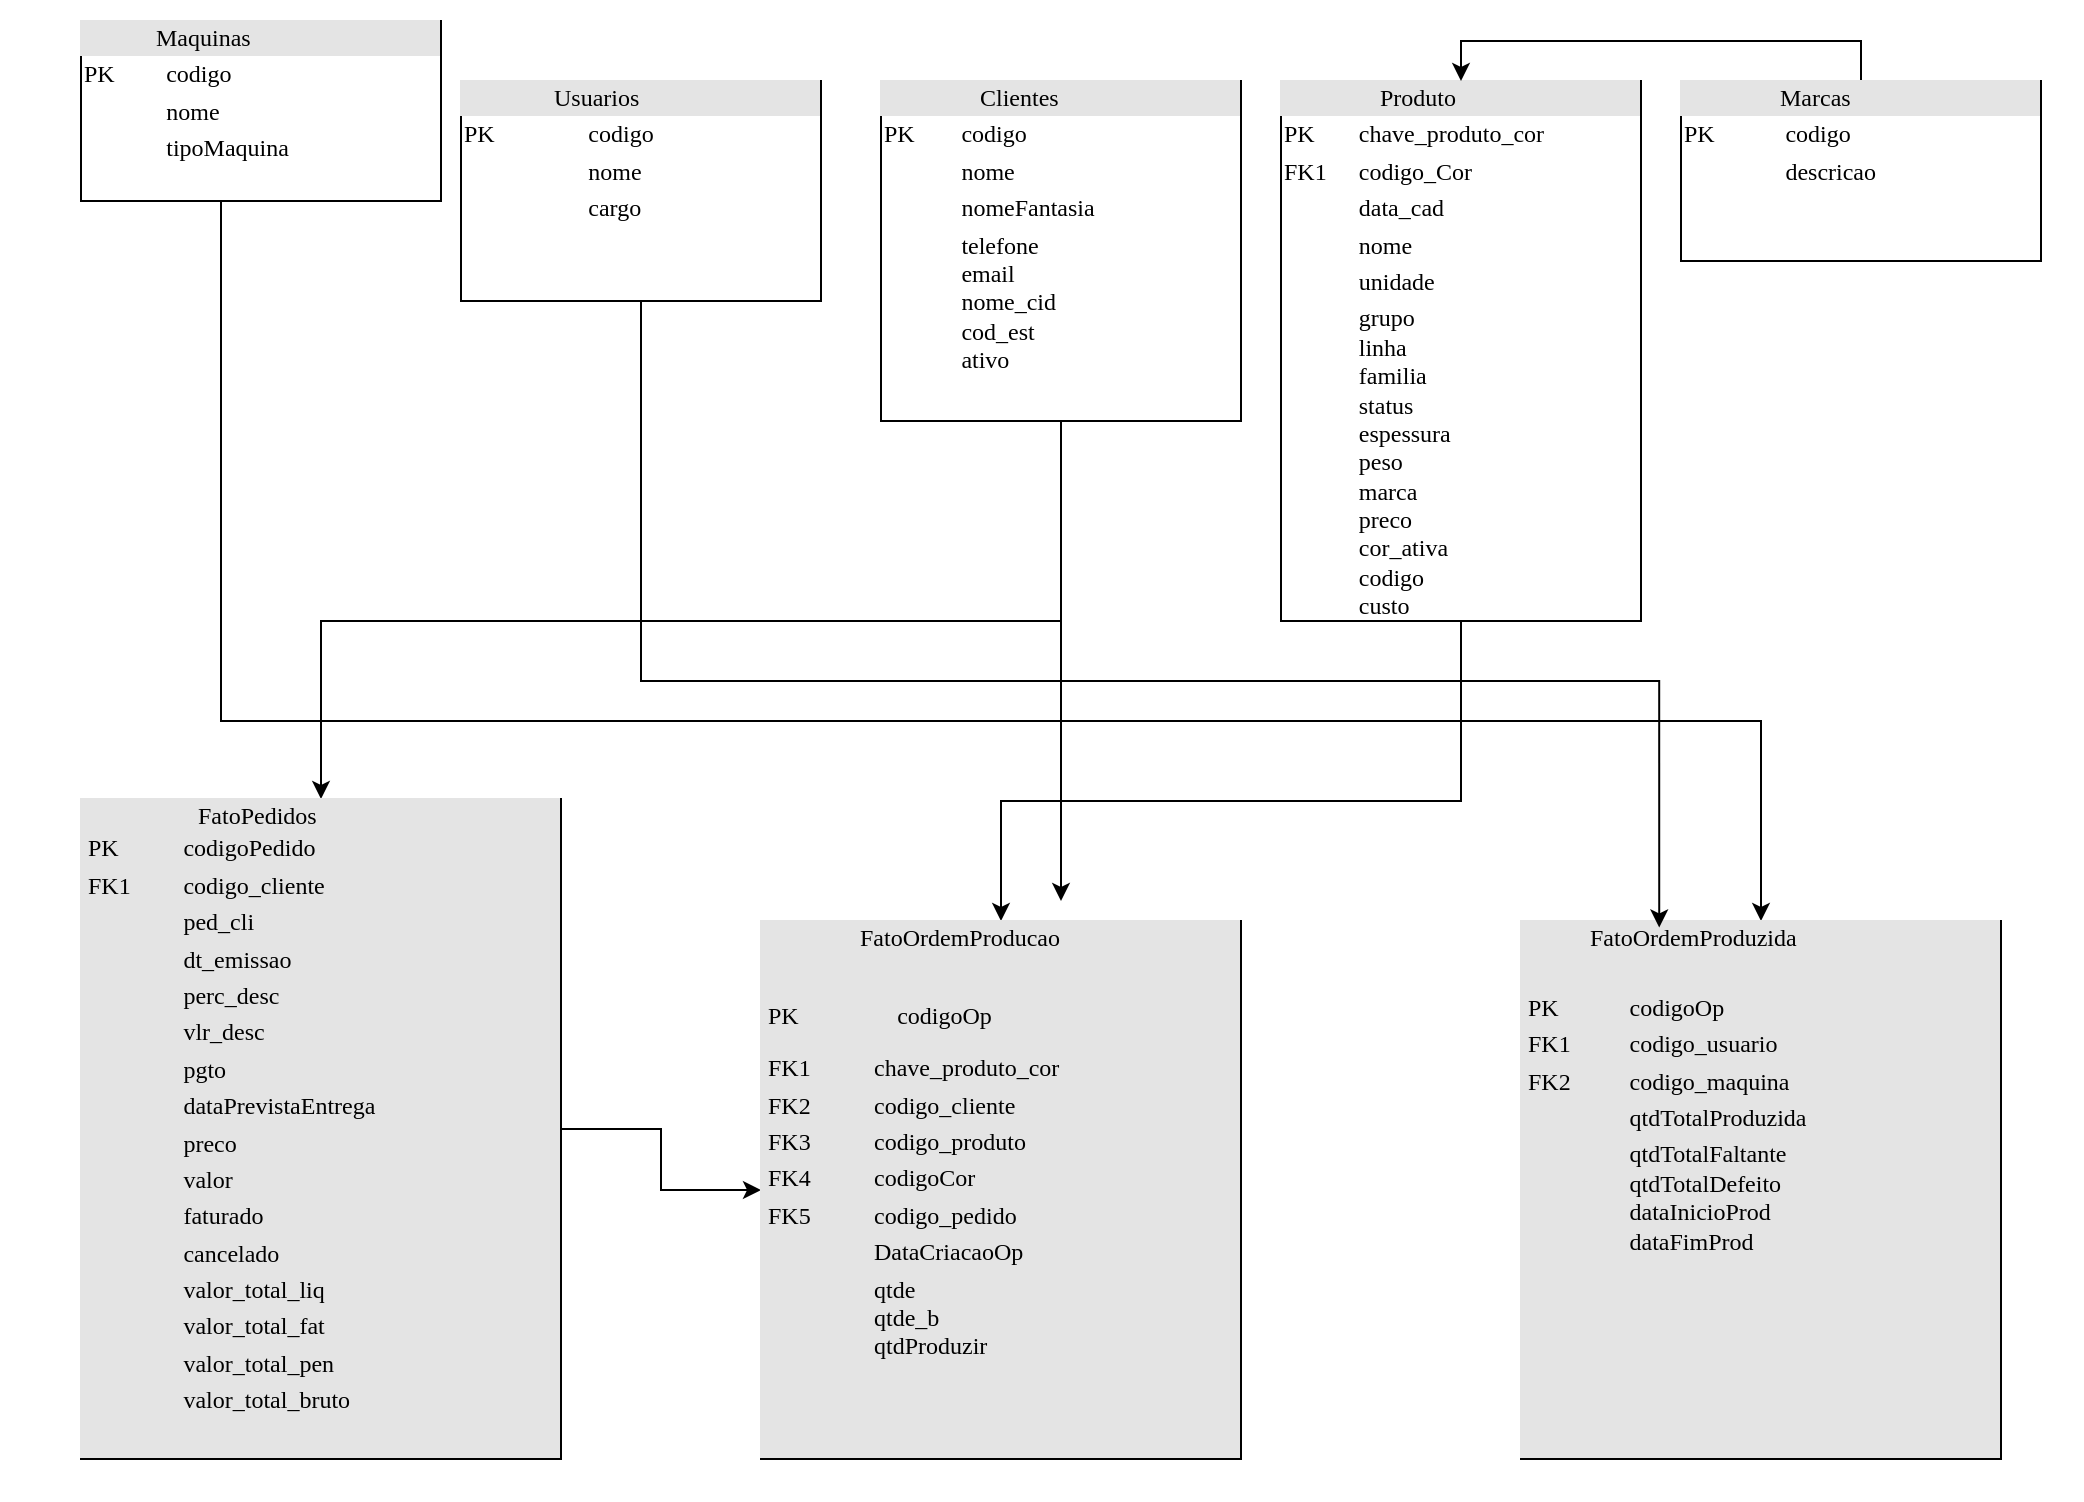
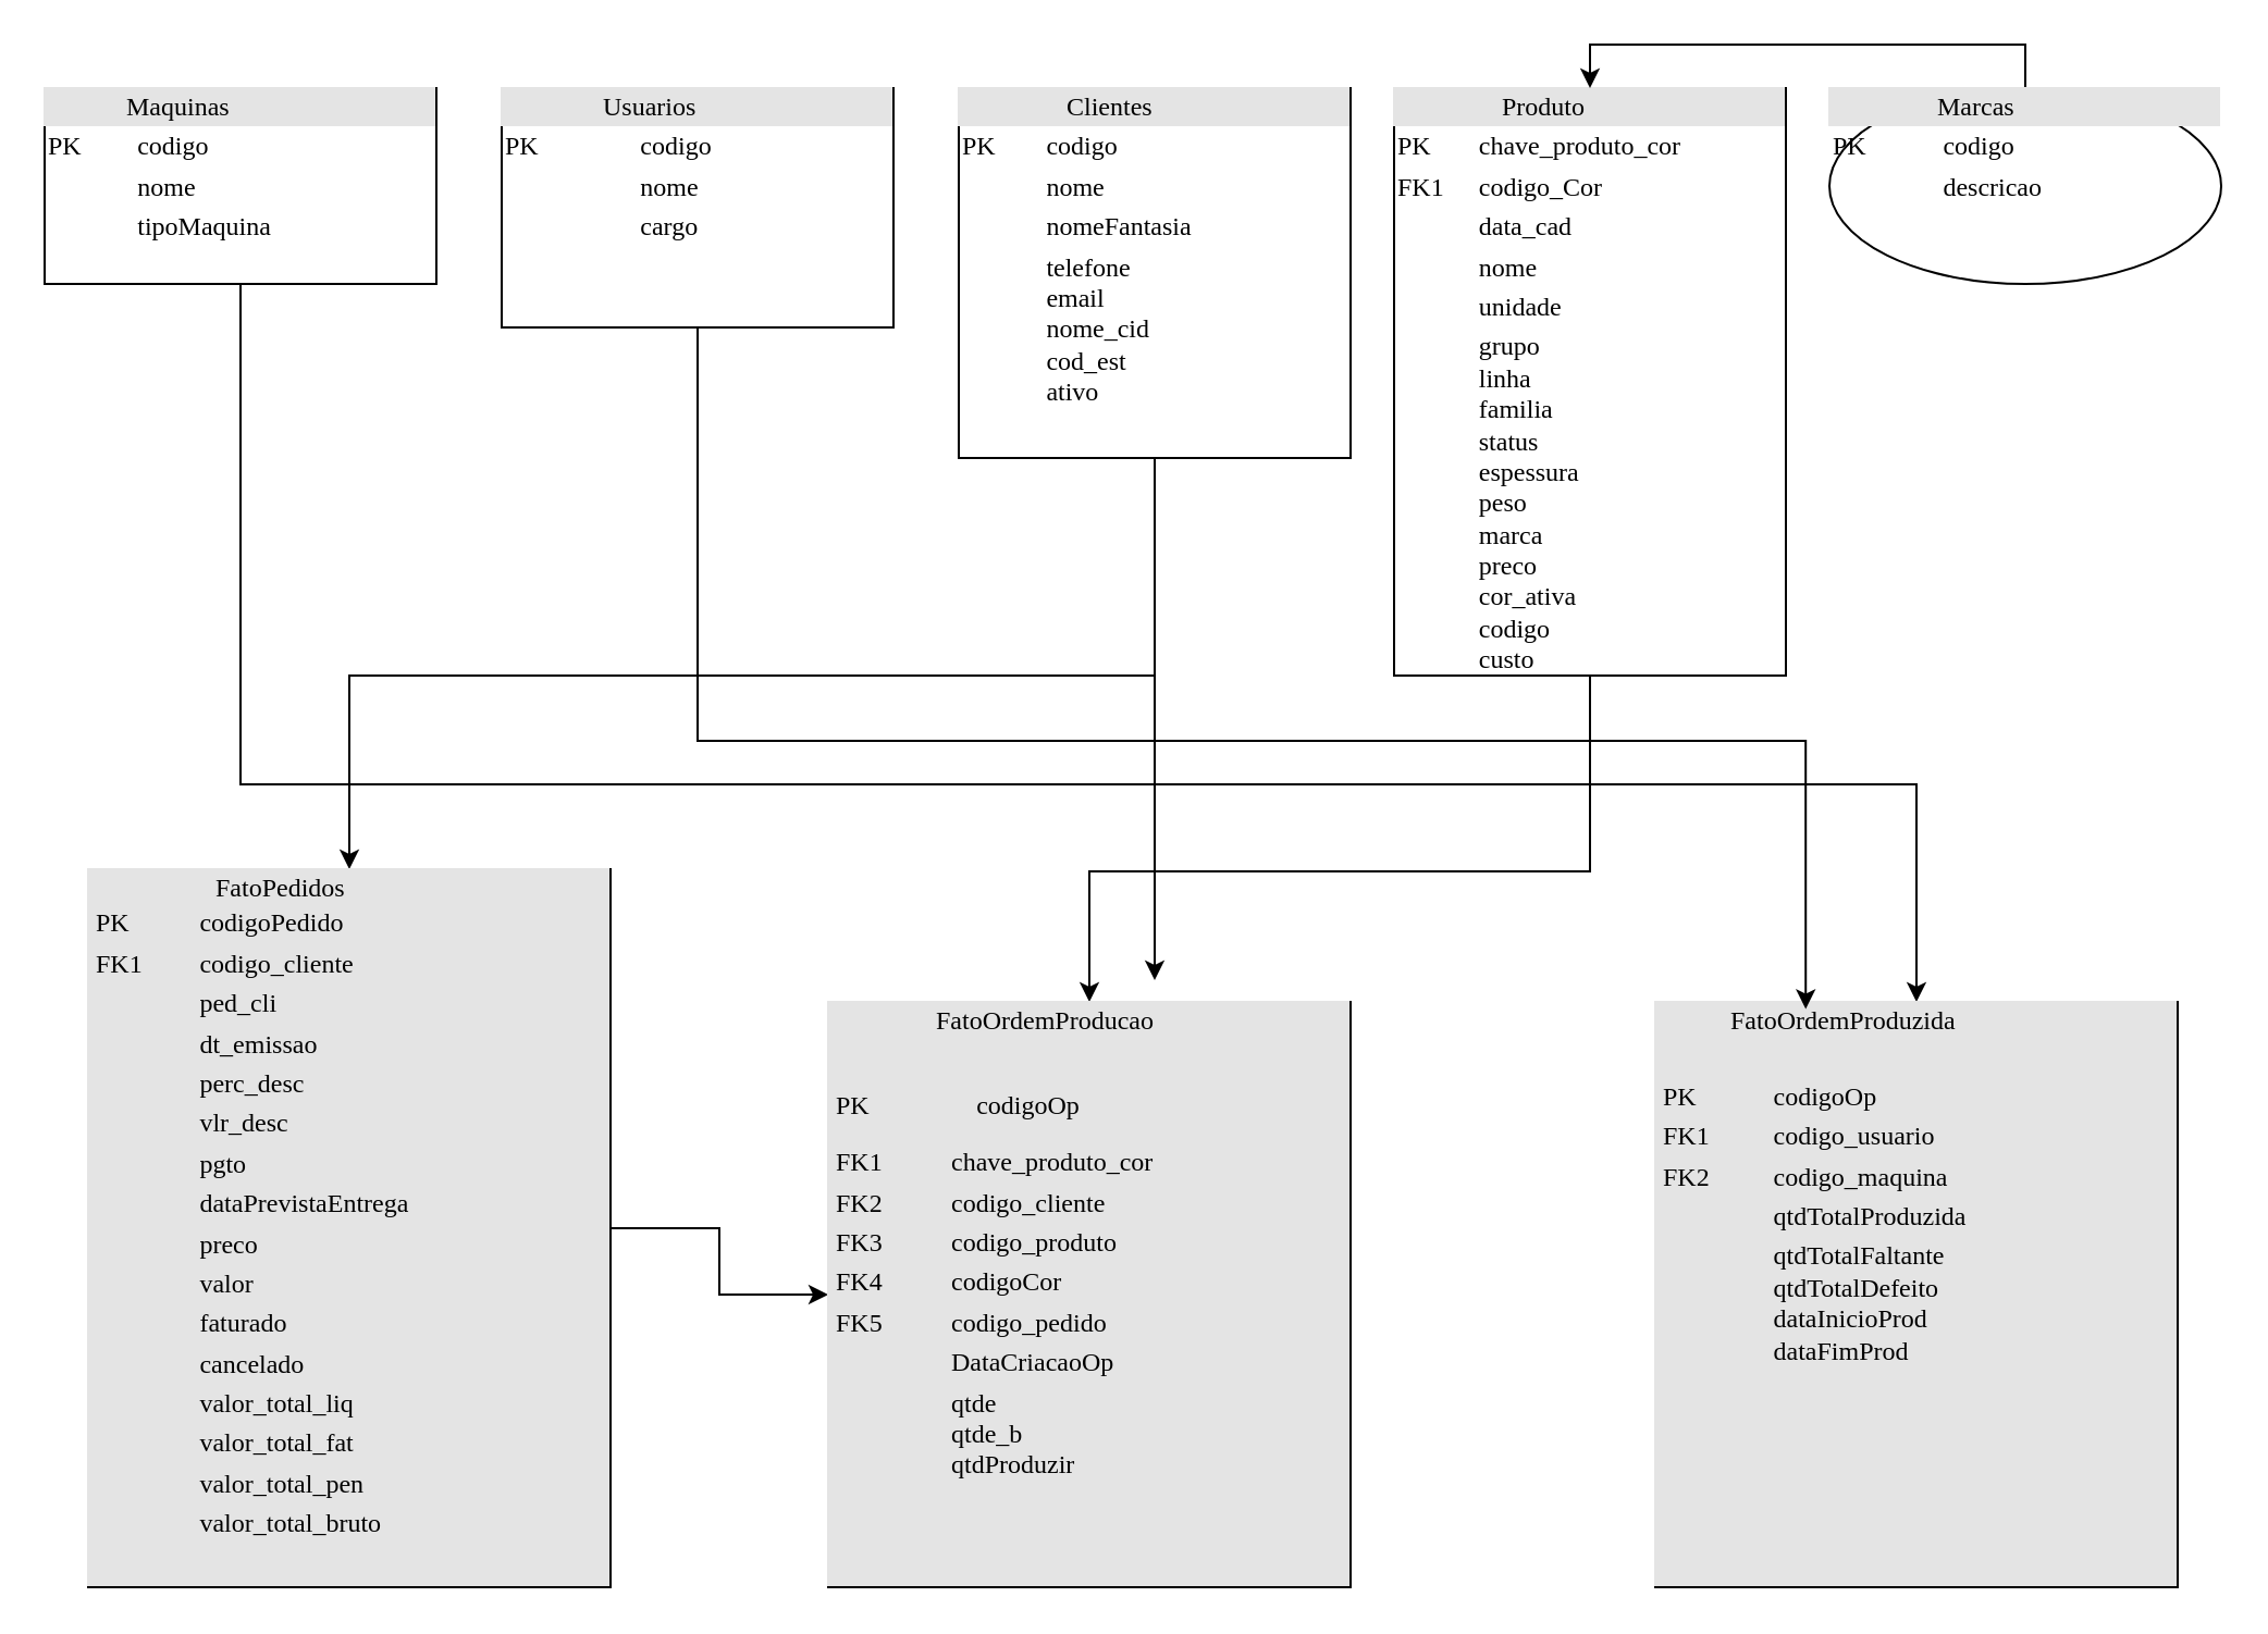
- <mxCell id="3" value="&lt;div style=&quot;box-sizing: border-box; width: 100%; background: rgb(228, 228, 228); padding: 2px;&quot;&gt;&lt;span style=&quot;white-space: pre;&quot;&gt;&#09;&lt;/span&gt;&amp;nbsp; &amp;nbsp; Maquinas&lt;/div&gt;&lt;table style=&quot;width:100%;font-size:1em;&quot; cellpadding=&quot;2&quot; cellspacing=&quot;0&quot;&gt;&lt;tbody&gt;&lt;tr&gt;&lt;td&gt;PK&lt;/td&gt;&lt;td&gt;codigo&lt;/td&gt;&lt;/tr&gt;&lt;tr&gt;&lt;td&gt;&lt;br&gt;&lt;/td&gt;&lt;td&gt;nome&lt;/td&gt;&lt;/tr&gt;&lt;tr&gt;&lt;td&gt;&lt;/td&gt;&lt;td&gt;tipoMaquina&lt;br&gt;&lt;br&gt;&lt;/td&gt;&lt;/tr&gt;&lt;/tbody&gt;&lt;/table&gt;" style="verticalAlign=top;align=left;overflow=fill;html=1;rounded=0;shadow=0;comic=0;labelBackgroundColor=none;strokeWidth=1;fontFamily=Verdana;fontSize=12" parent="1" vertex="1"><mxGeometry x="40" y="10" width="180" height="90" as="geometry" /></mxCell>
+ <mxCell id="3" value="&lt;div style=&quot;box-sizing: border-box; width: 100%; background: rgb(228, 228, 228); padding: 2px;&quot;&gt;&lt;span style=&quot;white-space: pre;&quot;&gt;&#09;&lt;/span&gt;&amp;nbsp; &amp;nbsp; Maquinas&lt;/div&gt;&lt;table style=&quot;width:100%;font-size:1em;&quot; cellpadding=&quot;2&quot; cellspacing=&quot;0&quot;&gt;&lt;tbody&gt;&lt;tr&gt;&lt;td&gt;PK&lt;/td&gt;&lt;td&gt;codigo&lt;/td&gt;&lt;/tr&gt;&lt;tr&gt;&lt;td&gt;&lt;br&gt;&lt;/td&gt;&lt;td&gt;nome&lt;/td&gt;&lt;/tr&gt;&lt;tr&gt;&lt;td&gt;&lt;/td&gt;&lt;td&gt;tipoMaquina&lt;br&gt;&lt;br&gt;&lt;/td&gt;&lt;/tr&gt;&lt;/tbody&gt;&lt;/table&gt;" style="verticalAlign=top;align=left;overflow=fill;html=1;rounded=0;shadow=0;comic=0;labelBackgroundColor=none;strokeWidth=1;fontFamily=Verdana;fontSize=12" parent="1" vertex="1"><mxGeometry x="20" y="40" width="180" height="90" as="geometry" /></mxCell>
- <mxCell id="15" value="&lt;div style=&quot;box-sizing: border-box; width: 100%; background: rgb(228, 228, 228); padding: 2px;&quot;&gt;&lt;span style=&quot;white-space: pre;&quot;&gt;&#09;&lt;/span&gt;&amp;nbsp; &amp;nbsp; &amp;nbsp; &amp;nbsp; Marcas&lt;/div&gt;&lt;table style=&quot;width:100%;font-size:1em;&quot; cellpadding=&quot;2&quot; cellspacing=&quot;0&quot;&gt;&lt;tbody&gt;&lt;tr&gt;&lt;td&gt;PK&lt;/td&gt;&lt;td&gt;codigo&lt;/td&gt;&lt;/tr&gt;&lt;tr&gt;&lt;td&gt;&lt;br&gt;&lt;/td&gt;&lt;td&gt;descricao&lt;/td&gt;&lt;/tr&gt;&lt;tr&gt;&lt;td&gt;&lt;/td&gt;&lt;td&gt;&lt;br&gt;&lt;/td&gt;&lt;/tr&gt;&lt;/tbody&gt;&lt;/table&gt;" style="verticalAlign=top;align=left;overflow=fill;html=1;rounded=0;shadow=0;comic=0;labelBackgroundColor=none;strokeWidth=1;fontFamily=Verdana;fontSize=12" parent="1" vertex="1"><mxGeometry x="840" y="40" width="180" height="90" as="geometry" /></mxCell>
+ <mxCell id="15" value="&lt;div style=&quot;box-sizing: border-box; width: 100%; background: rgb(228, 228, 228); padding: 2px;&quot;&gt;&lt;span style=&quot;white-space: pre;&quot;&gt;&#09;&lt;/span&gt;&amp;nbsp; &amp;nbsp; &amp;nbsp; &amp;nbsp; Marcas&lt;/div&gt;&lt;table style=&quot;width:100%;font-size:1em;&quot; cellpadding=&quot;2&quot; cellspacing=&quot;0&quot;&gt;&lt;tbody&gt;&lt;tr&gt;&lt;td&gt;PK&lt;/td&gt;&lt;td&gt;codigo&lt;/td&gt;&lt;/tr&gt;&lt;tr&gt;&lt;td&gt;&lt;br&gt;&lt;/td&gt;&lt;td&gt;descricao&lt;/td&gt;&lt;/tr&gt;&lt;tr&gt;&lt;td&gt;&lt;/td&gt;&lt;td&gt;&lt;br&gt;&lt;/td&gt;&lt;/tr&gt;&lt;/tbody&gt;&lt;/table&gt;" style="ellipse;verticalAlign=top;align=left;overflow=fill;html=1;shadow=0;comic=0;labelBackgroundColor=none;strokeWidth=1;fontFamily=Verdana;fontSize=12;" parent="1" vertex="1"><mxGeometry x="840" y="40" width="180" height="90" as="geometry" /></mxCell>
